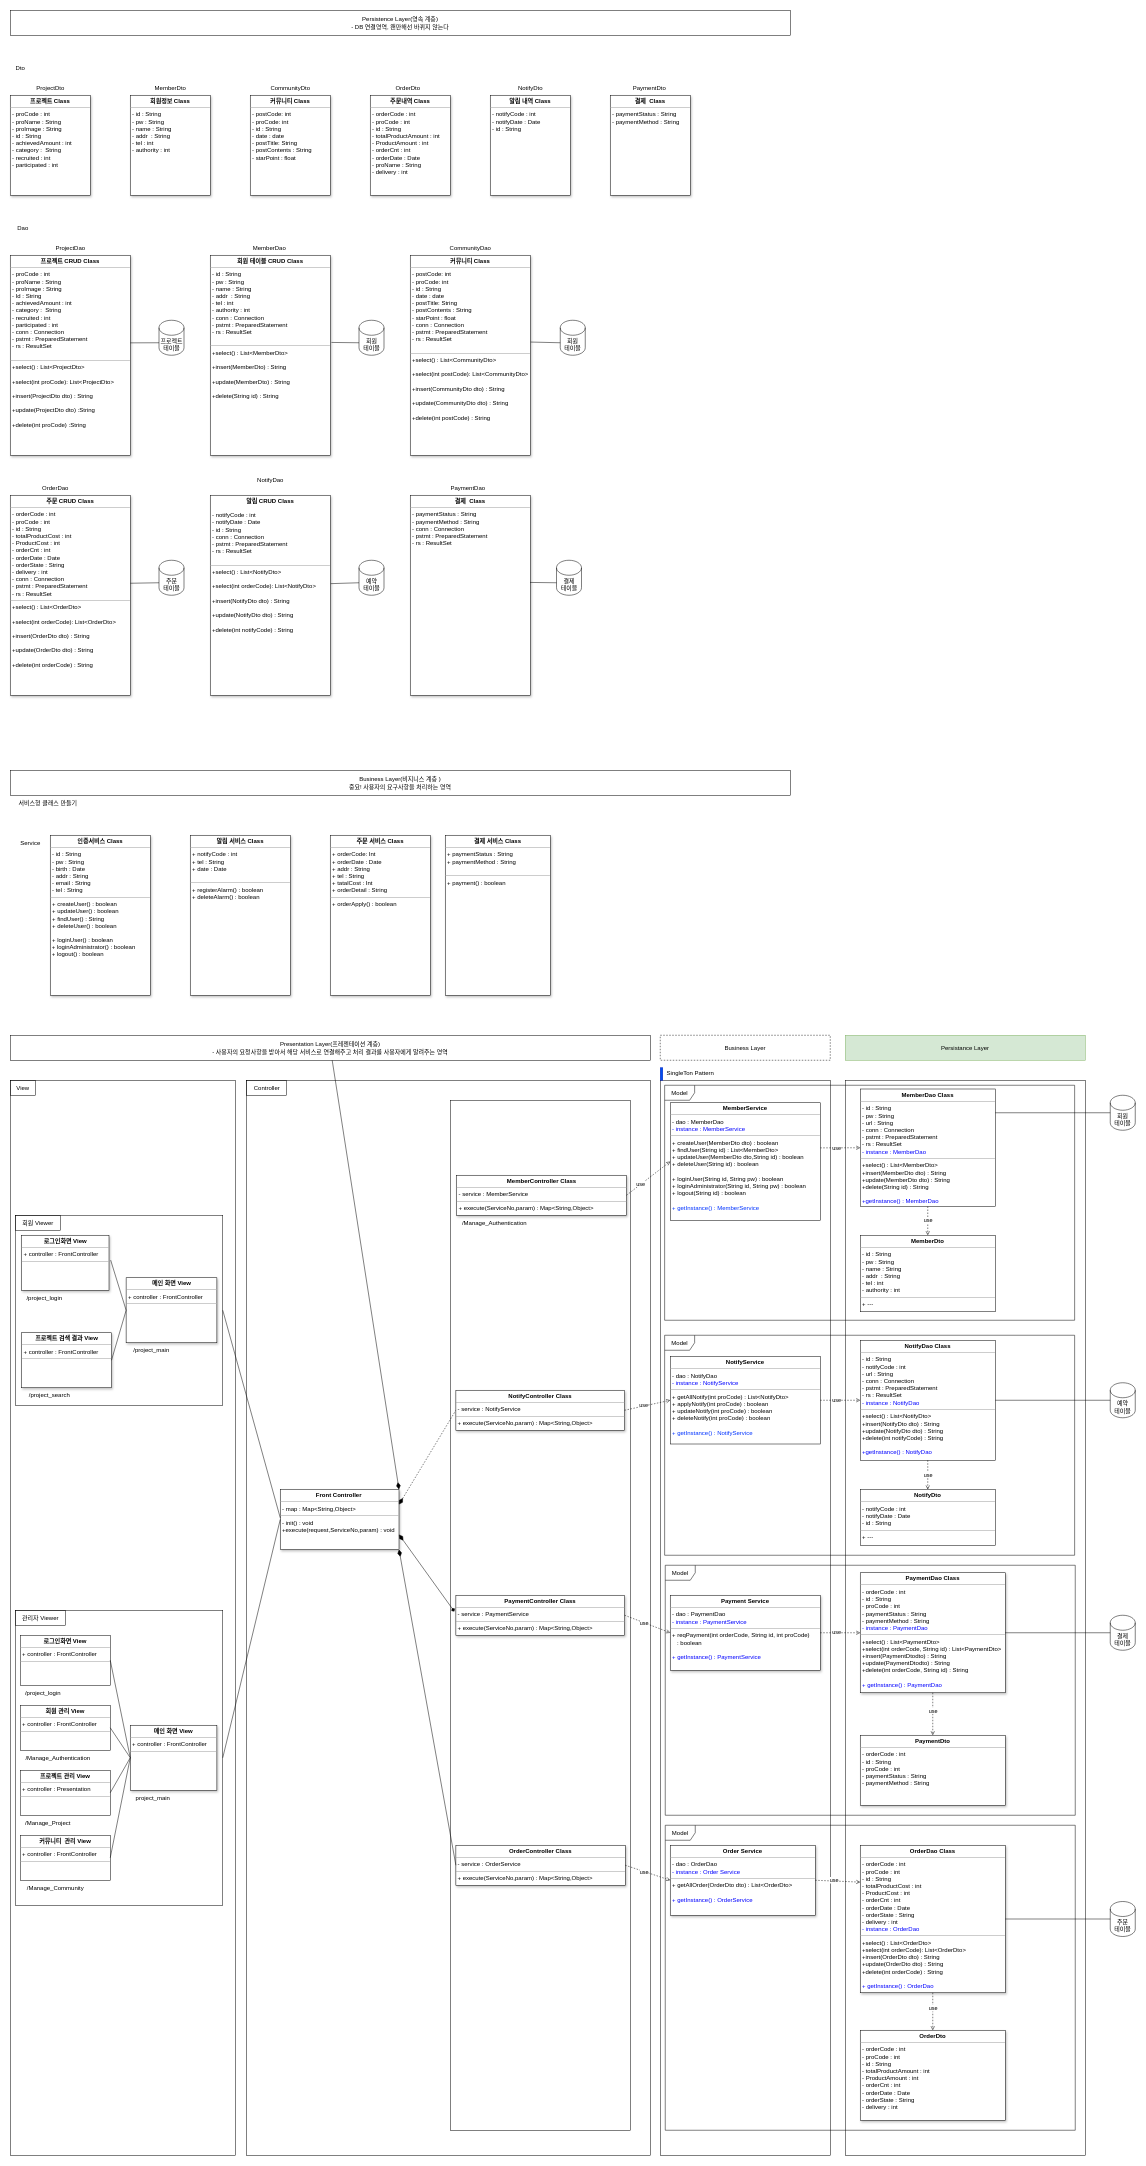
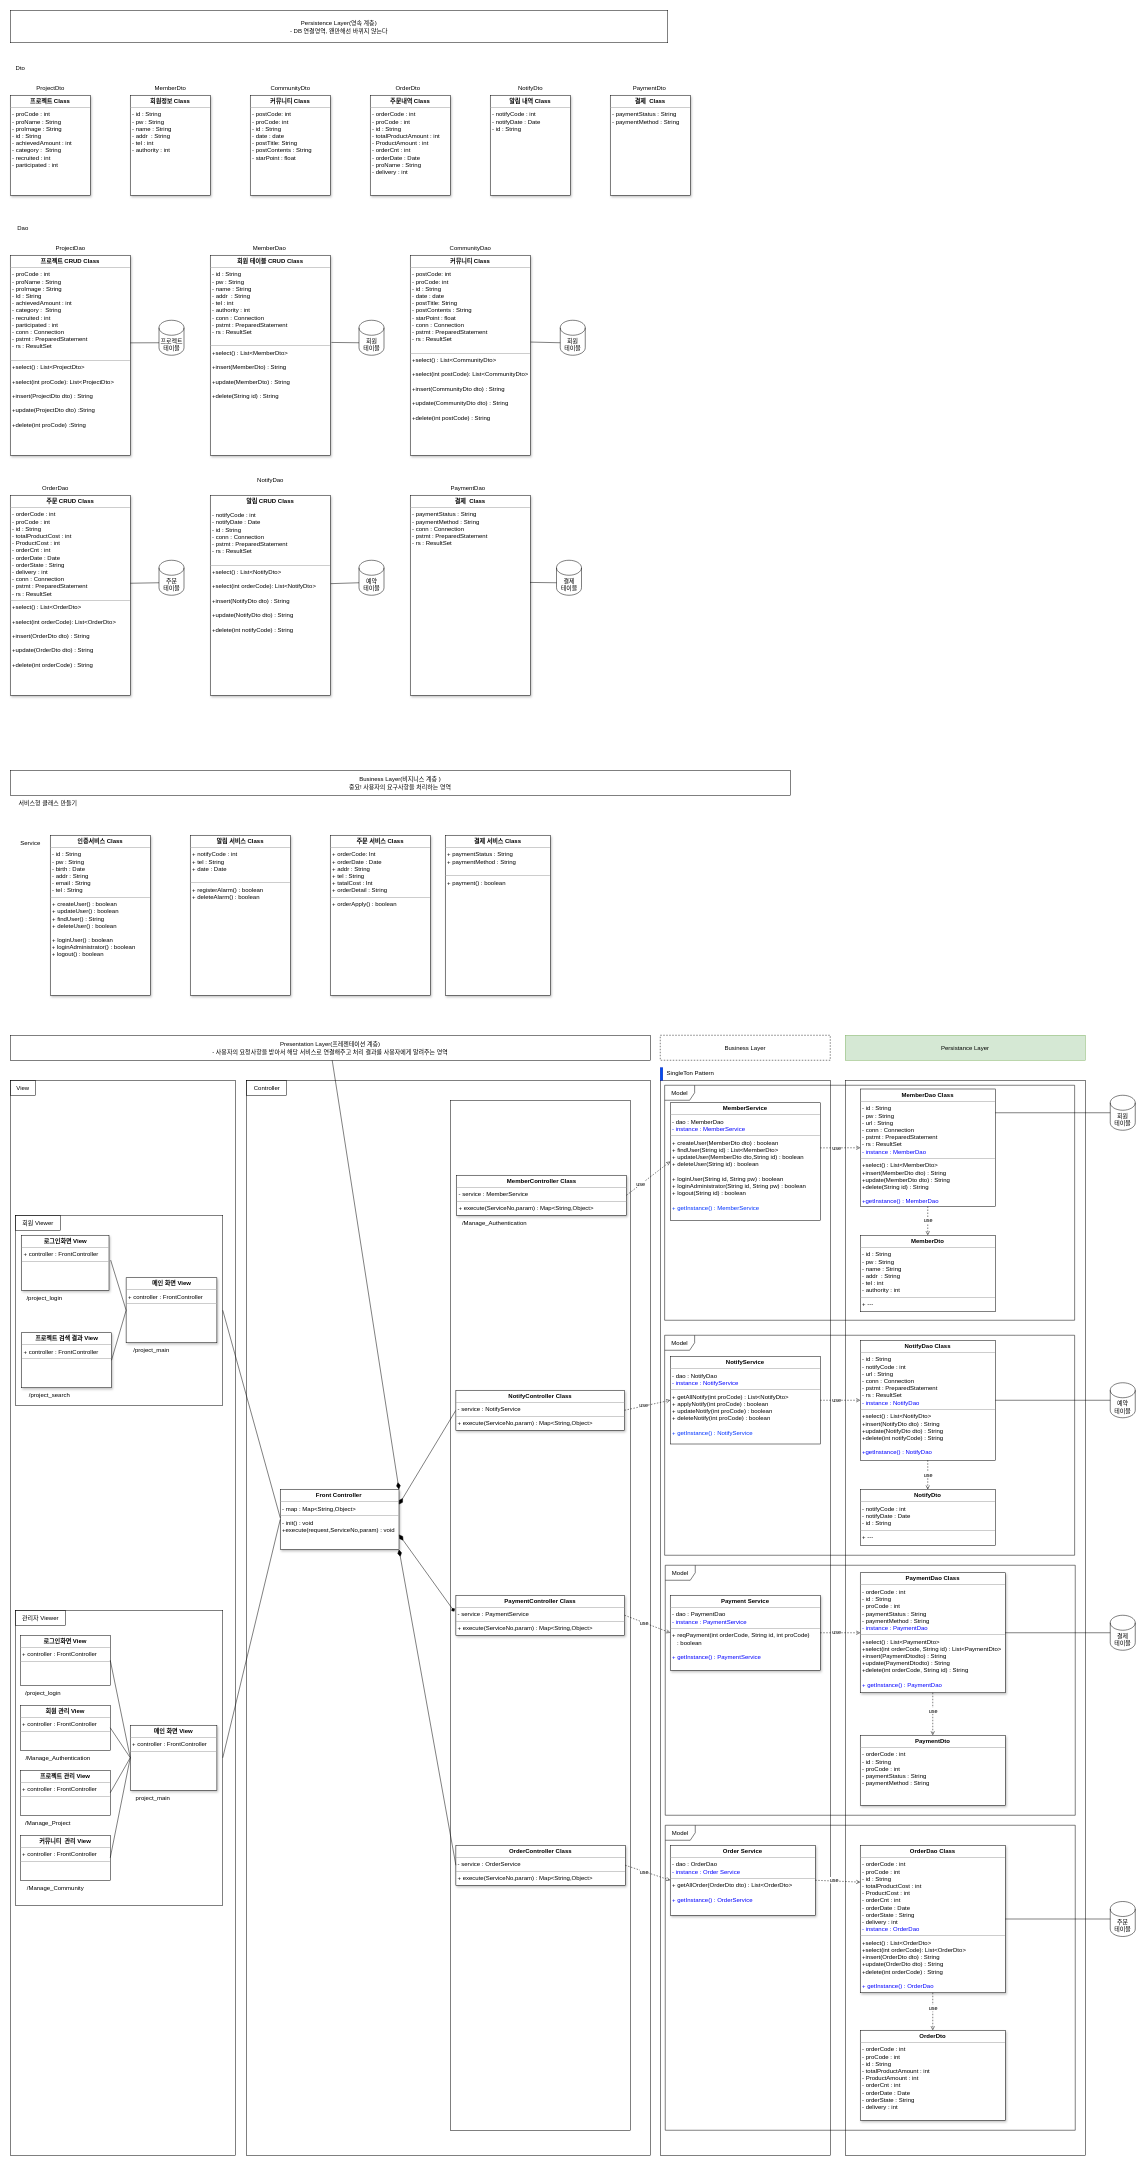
- <mxCell id="38" value="Persistence Layer(영속 계층)&lt;br&gt;- DB 연결영역, 왠만해선 바뀌지 않는다" style="rounded=0;whiteSpace=wrap;html=1;" parent="1" vertex="1"><mxGeometry x="20" y="20" width="1560" height="50" as="geometry" /></mxCell>
+ <mxCell id="38" value="Persistence Layer(영속 계층)&lt;br&gt;- DB 연결영역, 왠만해선 바뀌지 않는다" style="rounded=0;whiteSpace=wrap;html=1;" parent="1" vertex="1"><mxGeometry x="20" y="20" width="1315" height="65" as="geometry" /></mxCell>
- <mxCell id="63" value="" style="endArrow=none;html=1;rounded=0;entryX=0;entryY=0.5;entryDx=0;entryDy=0;exitX=1;exitY=0.25;exitDx=0;exitDy=0;startArrow=diamondThin;startFill=1;startSize=12;dashed=1;" edge="1" parent="1" source="54" target="95"><mxGeometry width="50" height="50" relative="1" as="geometry"><mxPoint x="722.5" y="2590" as="sourcePoint" /><mxPoint x="949.58" y="2683.97" as="targetPoint" /></mxGeometry></mxCell>
+ <mxCell id="63" value="" style="endArrow=none;html=1;rounded=0;entryX=0;entryY=0.5;entryDx=0;entryDy=0;exitX=1;exitY=0.25;exitDx=0;exitDy=0;startArrow=diamondThin;startFill=1;startSize=12;" edge="1" parent="1" source="54" target="95"><mxGeometry width="50" height="50" relative="1" as="geometry"><mxPoint x="722.5" y="2590" as="sourcePoint" /><mxPoint x="949.58" y="2683.97" as="targetPoint" /></mxGeometry></mxCell>
- <mxCell id="69" value="&lt;p style=&quot;margin:0px;margin-top:4px;text-align:center;&quot;&gt;&lt;span&gt;프로젝트 관리&amp;nbsp;&lt;/span&gt;&lt;b style=&quot;background-color: initial;&quot;&gt;View&lt;/b&gt;&lt;/p&gt;&lt;hr size=&quot;1&quot;&gt;&lt;p style=&quot;margin:0px;margin-left:4px;&quot;&gt;&lt;span style=&quot;font-weight: 400;&quot;&gt;+ controller : Presentation&lt;/span&gt;&lt;br&gt;&lt;/p&gt;&lt;hr size=&quot;1&quot;&gt;&lt;p style=&quot;margin:0px;margin-left:4px;&quot;&gt;&lt;br&gt;&lt;/p&gt;" style="verticalAlign=top;align=left;overflow=fill;fontSize=12;fontFamily=Helvetica;html=1;whiteSpace=wrap;fontStyle=1" vertex="1" parent="1"><mxGeometry x="40" y="3540" width="180" height="90" as="geometry" /></mxCell>
+ <mxCell id="69" value="&lt;p style=&quot;margin:0px;margin-top:4px;text-align:center;&quot;&gt;&lt;span&gt;프로젝트 관리&amp;nbsp;&lt;/span&gt;&lt;b style=&quot;background-color: initial;&quot;&gt;View&lt;/b&gt;&lt;/p&gt;&lt;hr size=&quot;1&quot;&gt;&lt;p style=&quot;margin:0px;margin-left:4px;&quot;&gt;&lt;span style=&quot;font-weight: 400;&quot;&gt;+ controller : FrontController&lt;/span&gt;&lt;br&gt;&lt;/p&gt;&lt;hr size=&quot;1&quot;&gt;&lt;p style=&quot;margin:0px;margin-left:4px;&quot;&gt;&lt;br&gt;&lt;/p&gt;" style="verticalAlign=top;align=left;overflow=fill;fontSize=12;fontFamily=Helvetica;html=1;whiteSpace=wrap;fontStyle=1" vertex="1" parent="1"><mxGeometry x="40" y="3540" width="180" height="90" as="geometry" /></mxCell>
